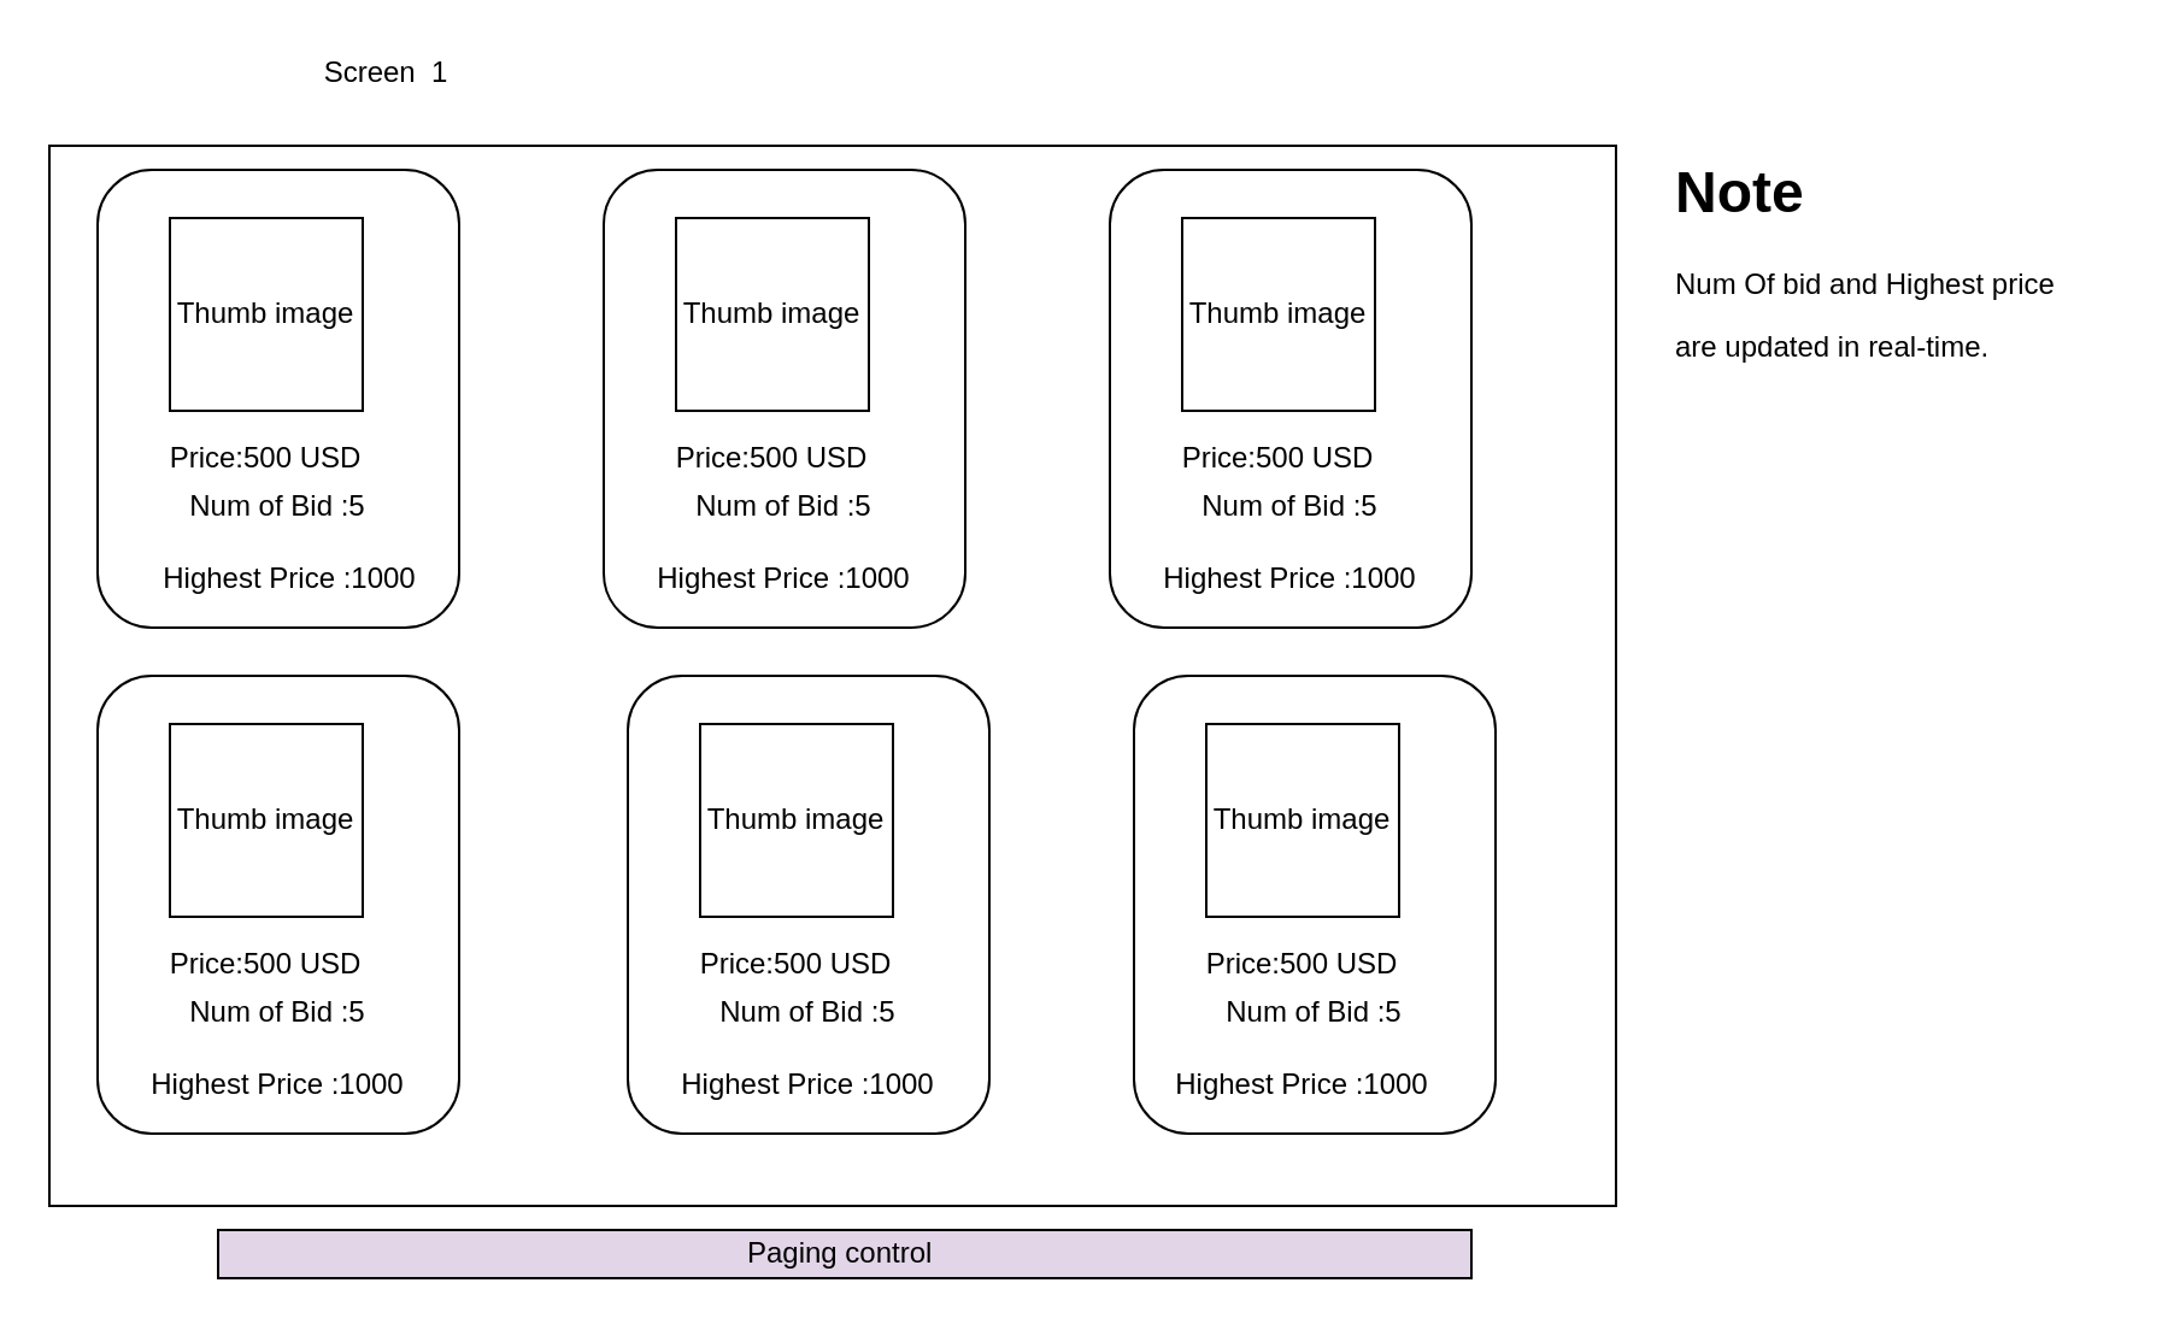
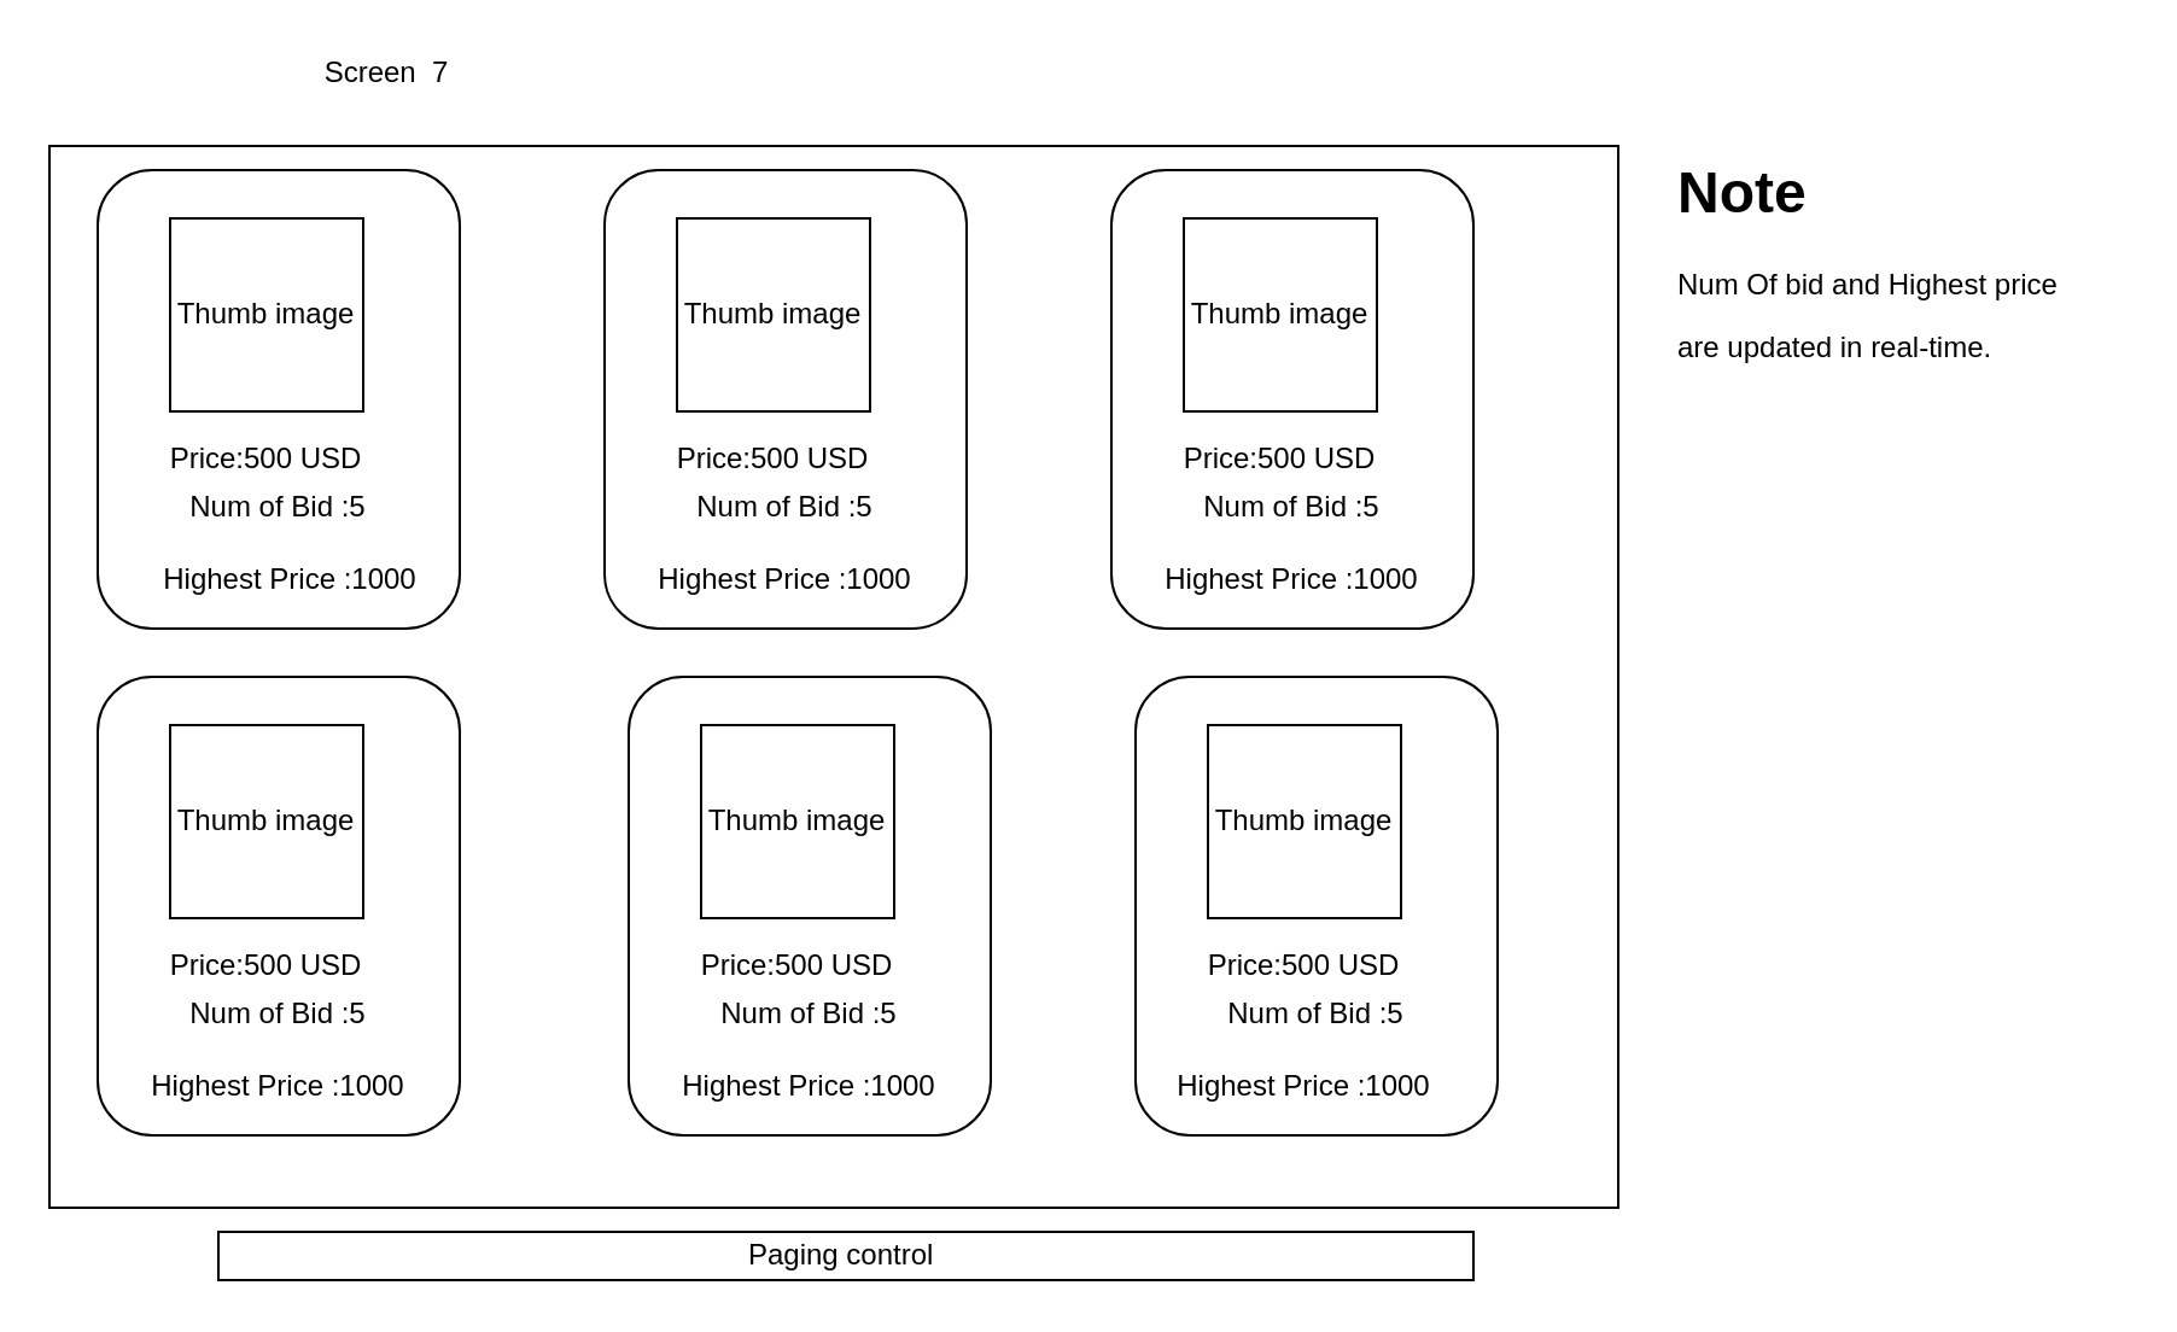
- <mxCell id="32" value="Screen&amp;nbsp; 1" style="text;html=1;strokeColor=none;fillColor=none;align=center;verticalAlign=middle;whiteSpace=wrap;rounded=0;" vertex="1" parent="1"><mxGeometry x="120" y="20" width="80" height="20" as="geometry" /></mxCell>
+ <mxCell id="32" value="Screen&amp;nbsp; 7" style="text;html=1;strokeColor=none;fillColor=none;align=center;verticalAlign=middle;whiteSpace=wrap;rounded=0;" vertex="1" parent="1"><mxGeometry x="120" y="20" width="80" height="20" as="geometry" /></mxCell>
- <mxCell id="31" value="Paging control&amp;nbsp;" style="rounded=0;whiteSpace=wrap;html=1;fillColor=#e1d5e7;" vertex="1" parent="1"><mxGeometry x="90" y="510" width="520" height="20" as="geometry" /></mxCell>
+ <mxCell id="31" value="Paging control&amp;nbsp;" style="rounded=0;whiteSpace=wrap;html=1;" vertex="1" parent="1"><mxGeometry x="90" y="510" width="520" height="20" as="geometry" /></mxCell>
